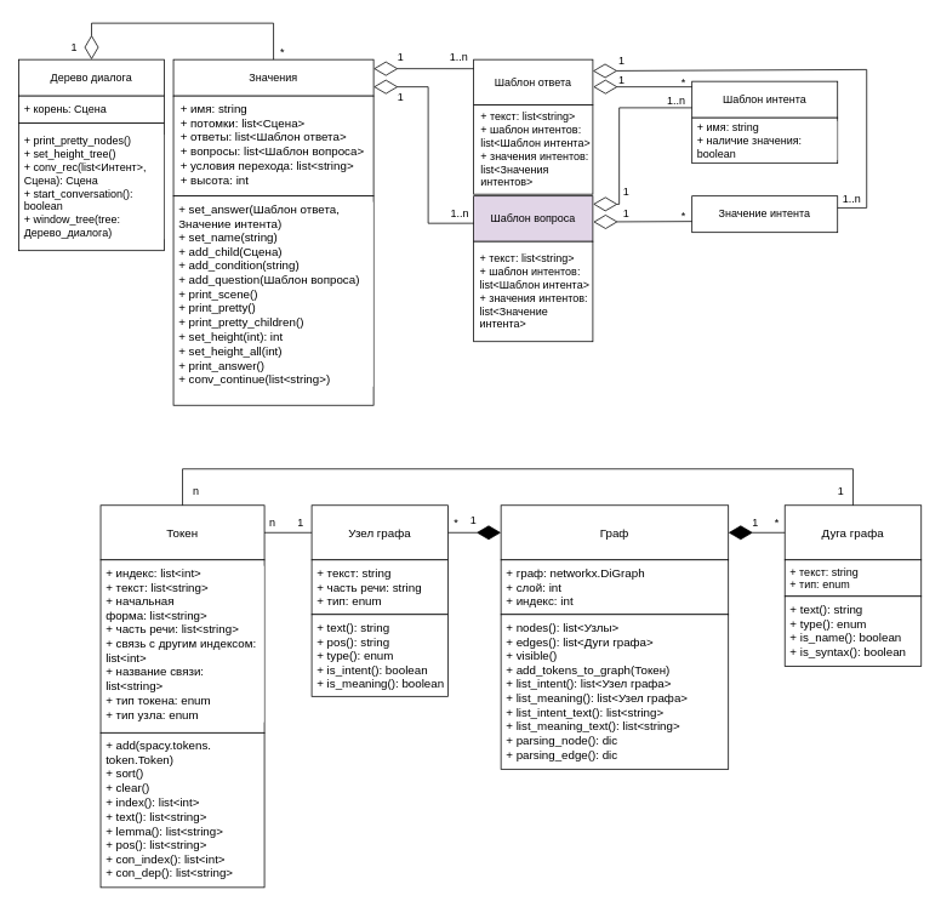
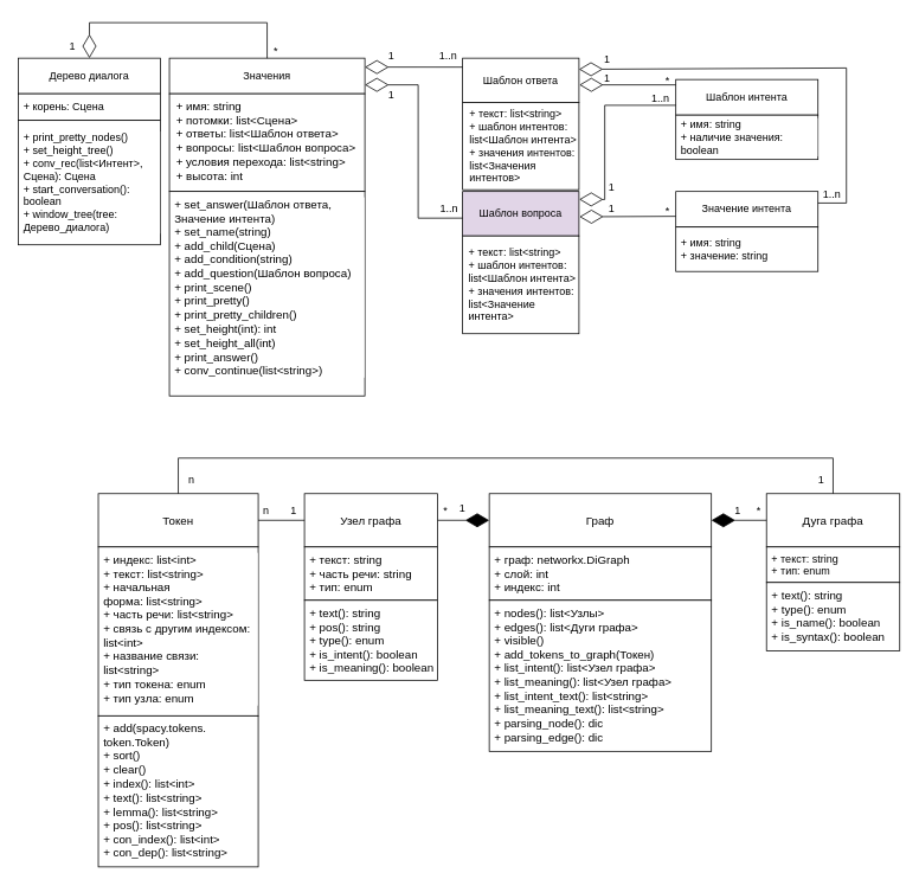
+ <mxCell id="23" value="+ имя: string&lt;br&gt;&lt;div style=&quot;&quot;&gt;&lt;span style=&quot;&quot;&gt;+ значение: string&lt;/span&gt;&lt;/div&gt;" style="rounded=0;whiteSpace=wrap;html=1;align=left;spacingLeft=4;labelBackgroundColor=default;fontFamily=Helvetica;" parent="1" vertex="1"><mxGeometry x="760" y="250" width="160" height="50" as="geometry" /></mxCell>
